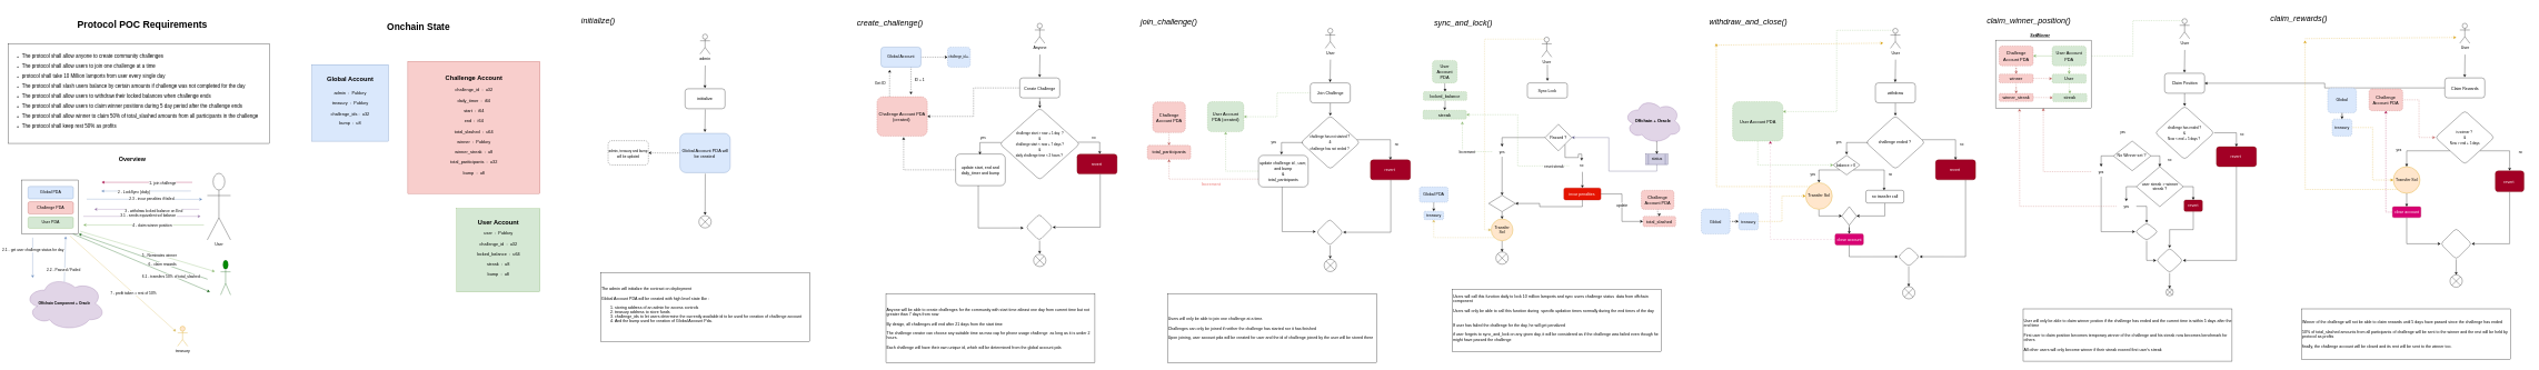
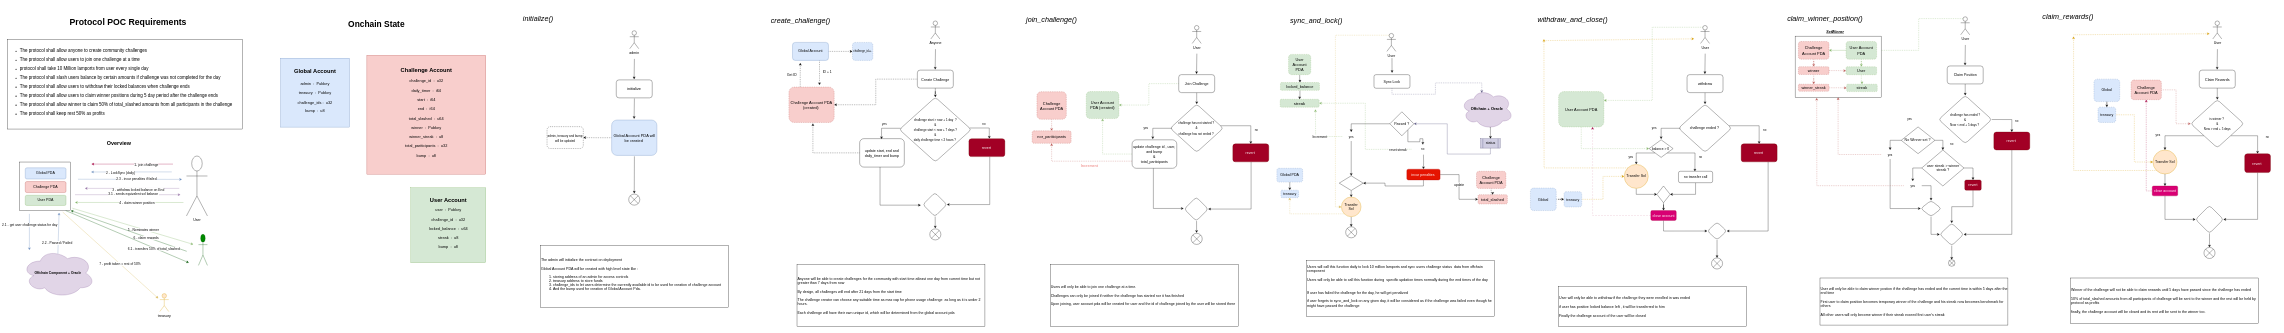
- <mxCell id="157" value="" style="edgeStyle=orthogonalEdgeStyle;rounded=0;orthogonalLoop=1;jettySize=auto;html=1;" edge="1" parent="1" source="158" target="109"><mxGeometry relative="1" as="geometry" /></mxCell>
+ <mxCell id="157" value="" style="edgeStyle=orthogonalEdgeStyle;rounded=0;orthogonalLoop=1;jettySize=auto;html=1;" edge="1" parent="1" source="158" target="166"><mxGeometry relative="1" as="geometry" /></mxCell>
+ <mxCell id="241" style="edgeStyle=orthogonalEdgeStyle;rounded=0;orthogonalLoop=1;jettySize=auto;html=1;exitX=0.5;exitY=1;exitDx=0;exitDy=0;entryX=0.4;entryY=0.1;entryDx=0;entryDy=0;entryPerimeter=0;fillColor=#d0cee2;strokeColor=#56517e;dashed=1;" edge="1" parent="1" source="228" target="240"><mxGeometry relative="1" as="geometry" /></mxCell>
- <mxCell id="190" value="&lt;font style=&quot;font-size: 13px;&quot;&gt;total_pariticipants&lt;/font&gt;" style="rounded=1;whiteSpace=wrap;html=1;fontSize=14;dashed=1;fillColor=#f8cecc;strokeColor=#b85450;" vertex="1" parent="1"><mxGeometry x="3439.5" y="436" width="130" height="41.5" as="geometry" /></mxCell>
+ <mxCell id="190" value="&lt;font style=&quot;font-size: 13px;&quot;&gt;nor_pariticipants&lt;/font&gt;" style="rounded=1;whiteSpace=wrap;html=1;fontSize=14;dashed=1;fillColor=#f8cecc;strokeColor=#b85450;" vertex="1" parent="1"><mxGeometry x="3439.5" y="436" width="130" height="41.5" as="geometry" /></mxCell>
+ <mxCell id="74" value="User will only be able to withdraw if the challenge they were enrolled in was ended&lt;div&gt;&lt;br&gt;&lt;/div&gt;&lt;div&gt;if user has positive locked balance left , it will be transferred to him&lt;/div&gt;&lt;div&gt;&lt;br&gt;&lt;/div&gt;&lt;div&gt;Finally the challenge account of the user will be closed&lt;/div&gt;" style="rounded=0;whiteSpace=wrap;html=1;align=left;" parent="1" vertex="1"><mxGeometry x="5196" y="956" width="627" height="133" as="geometry" /></mxCell>
